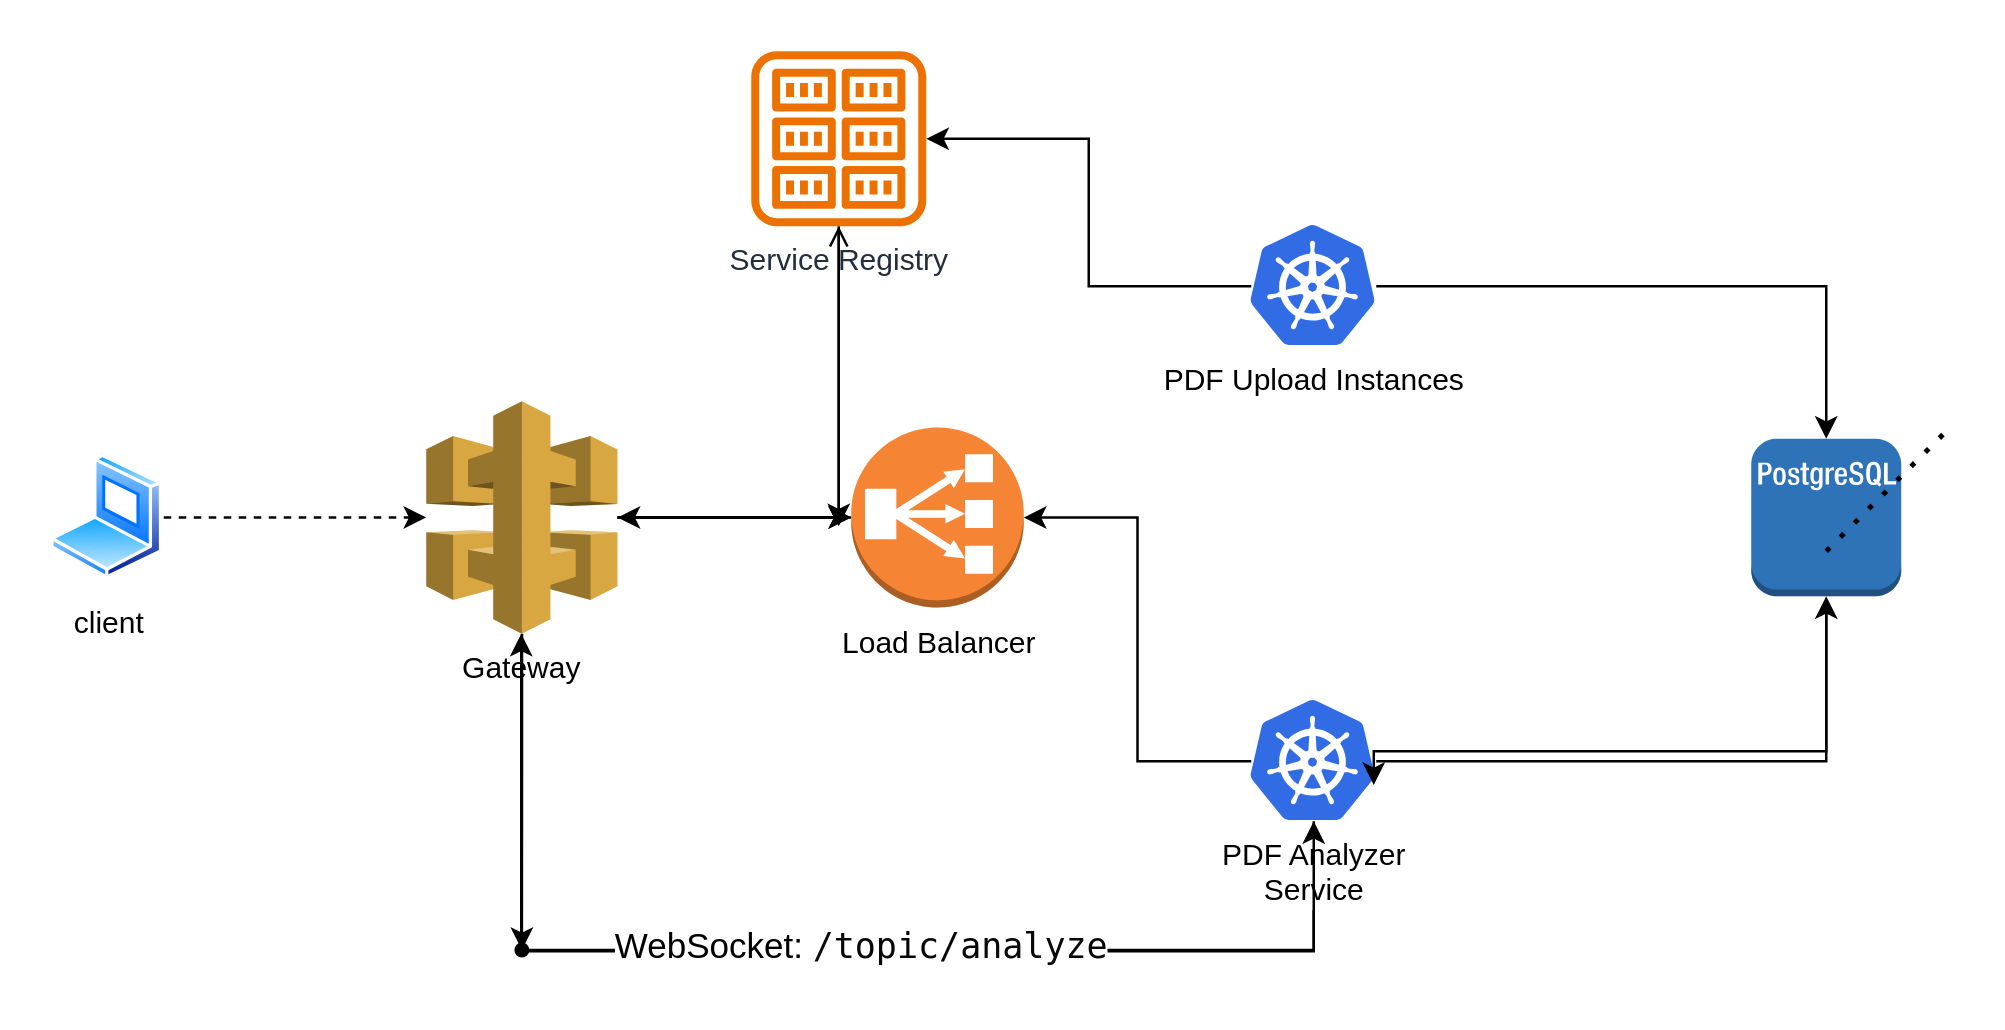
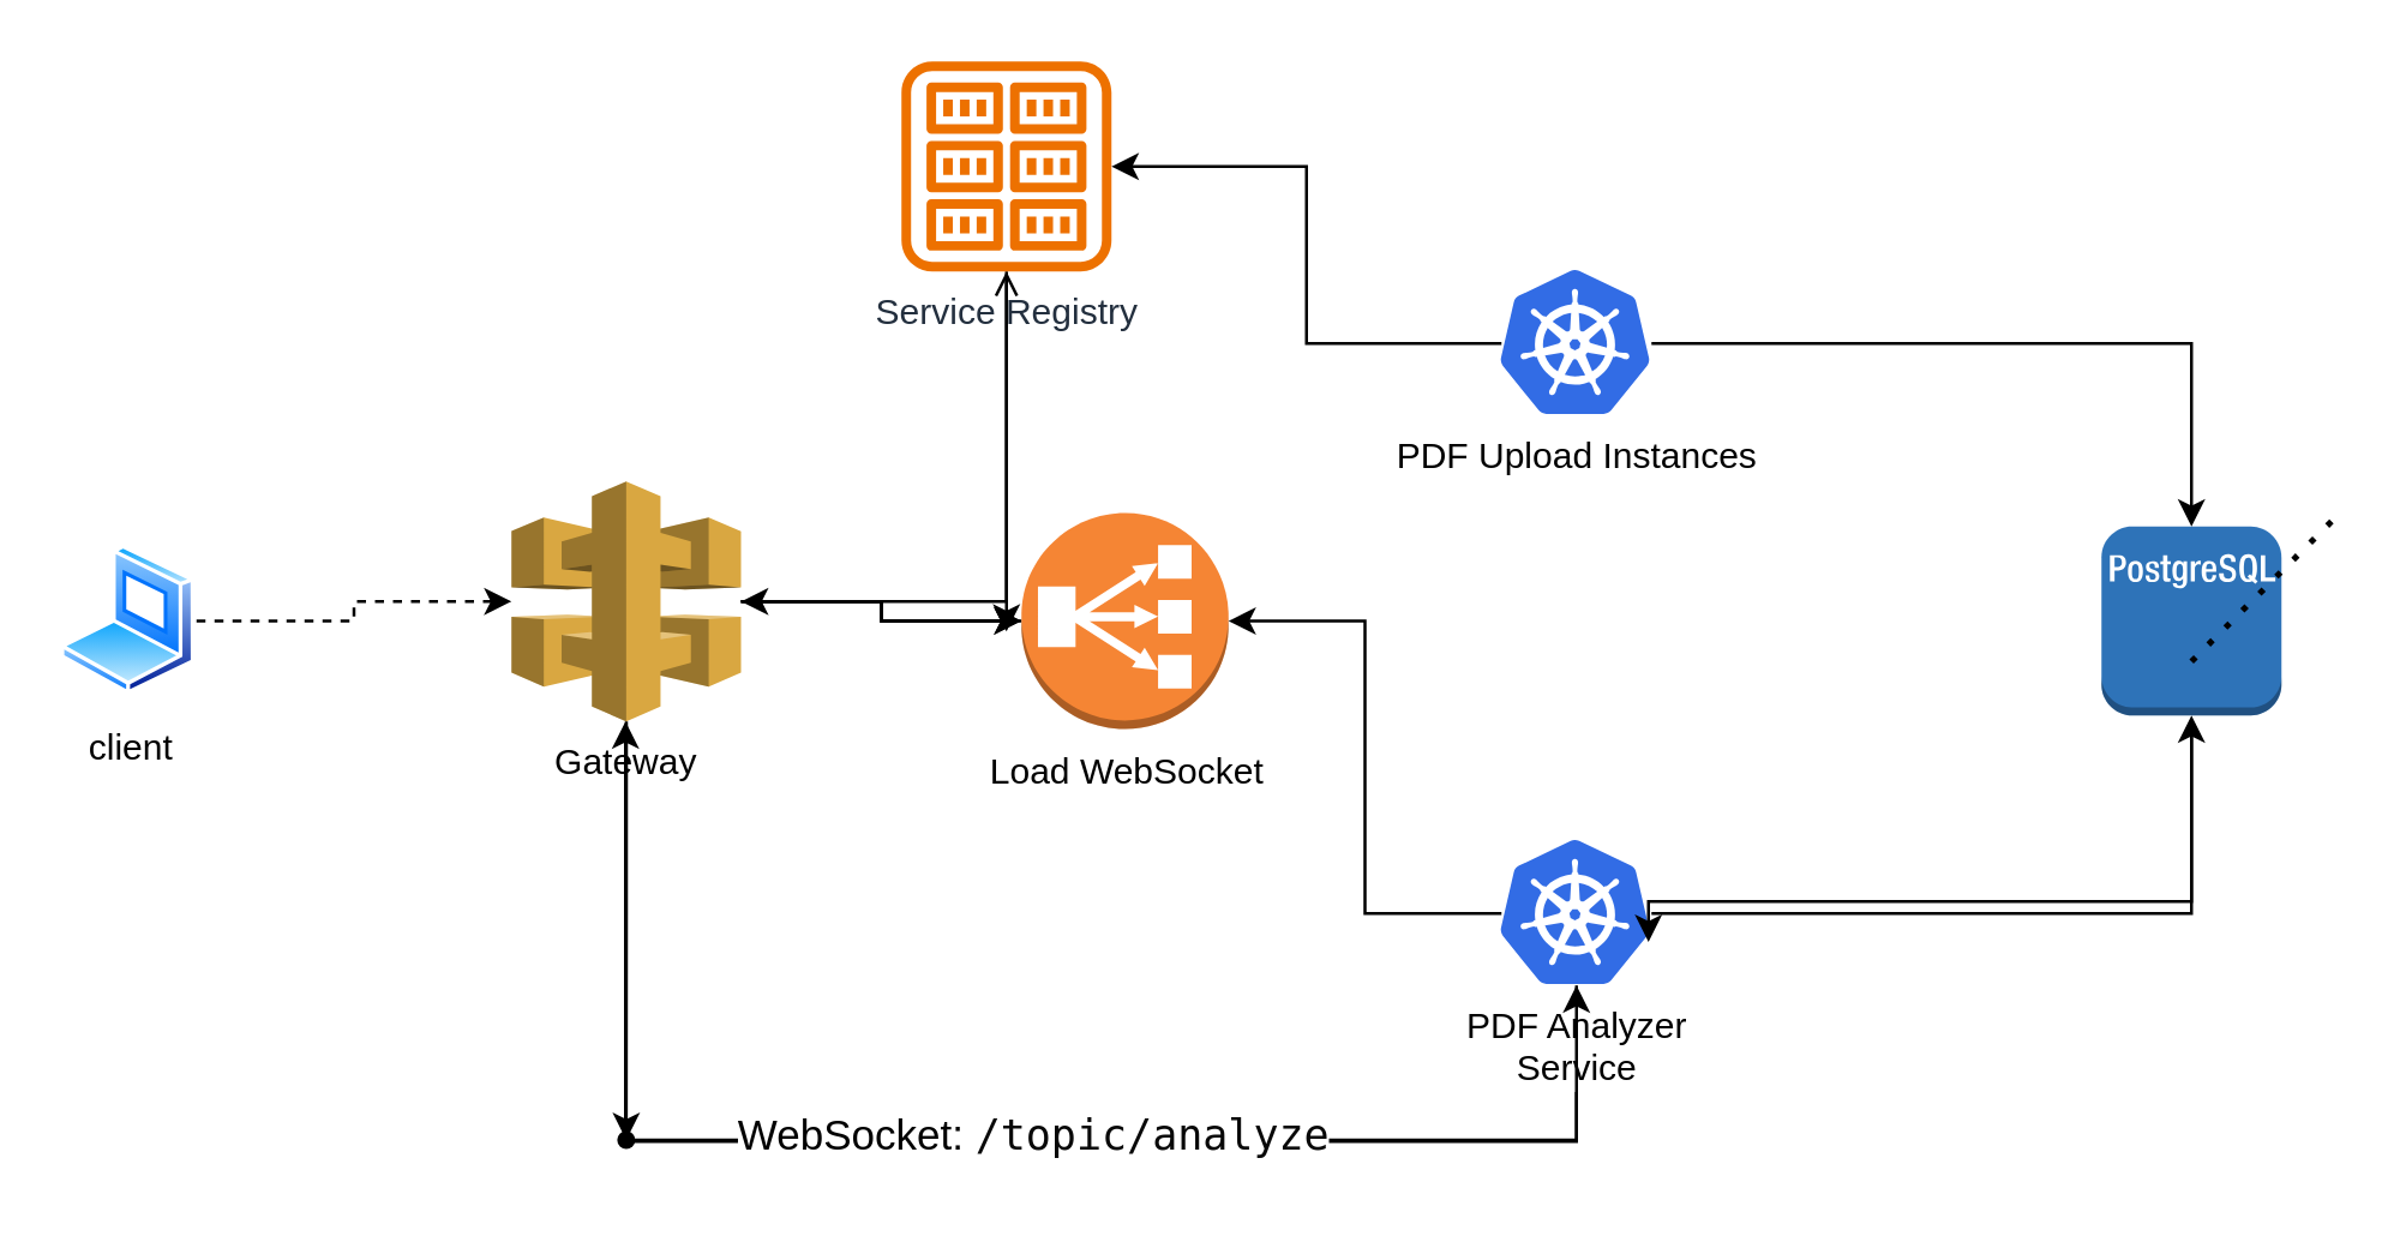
- <mxCell id="5" value="Gateway" style="outlineConnect=0;dashed=0;verticalLabelPosition=bottom;verticalAlign=top;align=center;html=1;shape=mxgraph.aws3.api_gateway;fillColor=#D9A741;gradientColor=none;" vertex="1" parent="1"><mxGeometry x="170" y="160" width="76.5" height="93" as="geometry" /></mxCell>
+ <mxCell id="5" value="Gateway" style="outlineConnect=0;dashed=0;verticalLabelPosition=bottom;verticalAlign=top;align=center;html=1;shape=mxgraph.aws3.api_gateway;fillColor=#D9A741;gradientColor=none;" vertex="1" parent="1"><mxGeometry x="170" y="160" width="76.5" height="80" as="geometry" /></mxCell>
- <mxCell id="9" value="Load Balancer&lt;div&gt;&lt;br&gt;&lt;/div&gt;" style="outlineConnect=0;dashed=0;verticalLabelPosition=bottom;verticalAlign=top;align=center;html=1;shape=mxgraph.aws3.classic_load_balancer;fillColor=#F58534;gradientColor=none;" vertex="1" parent="1"><mxGeometry x="340" y="170.5" width="69" height="72" as="geometry" /></mxCell>
+ <mxCell id="9" value="Load WebSocket&lt;div&gt;&lt;br&gt;&lt;/div&gt;" style="outlineConnect=0;dashed=0;verticalLabelPosition=bottom;verticalAlign=top;align=center;html=1;shape=mxgraph.aws3.classic_load_balancer;fillColor=#F58534;gradientColor=none;" vertex="1" parent="1"><mxGeometry x="340" y="170.5" width="69" height="72" as="geometry" /></mxCell>
